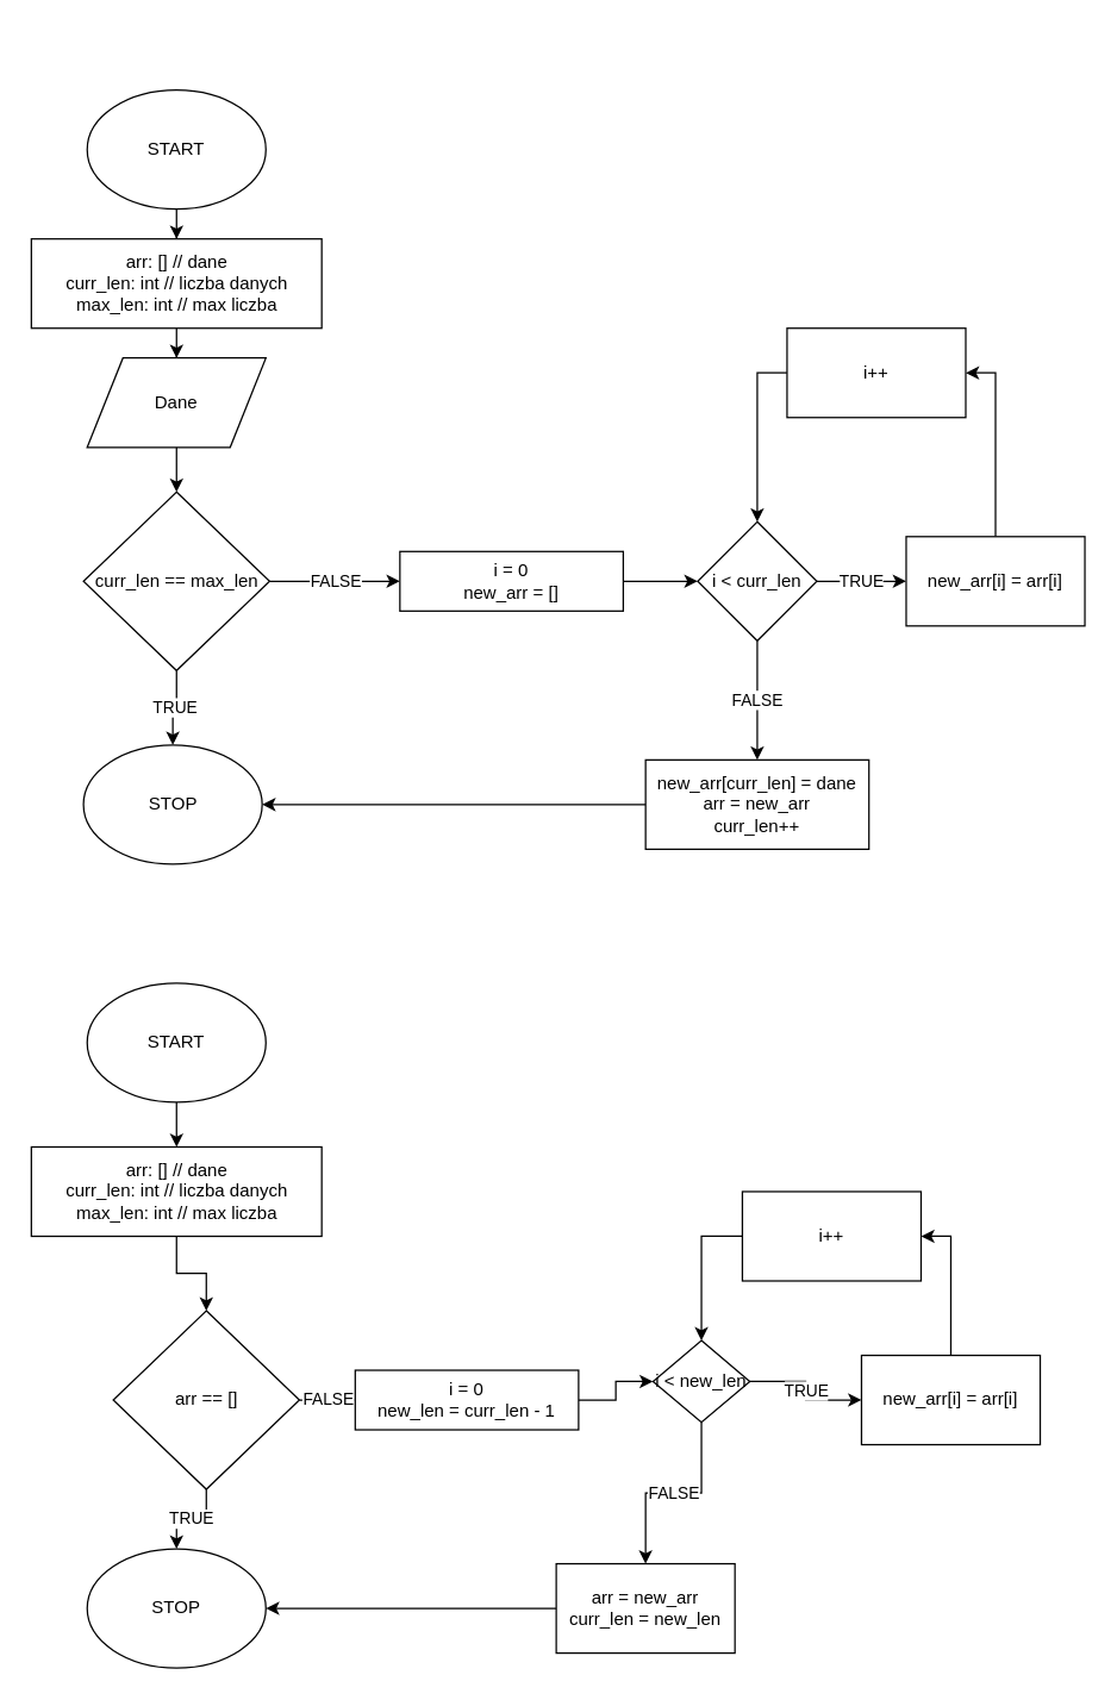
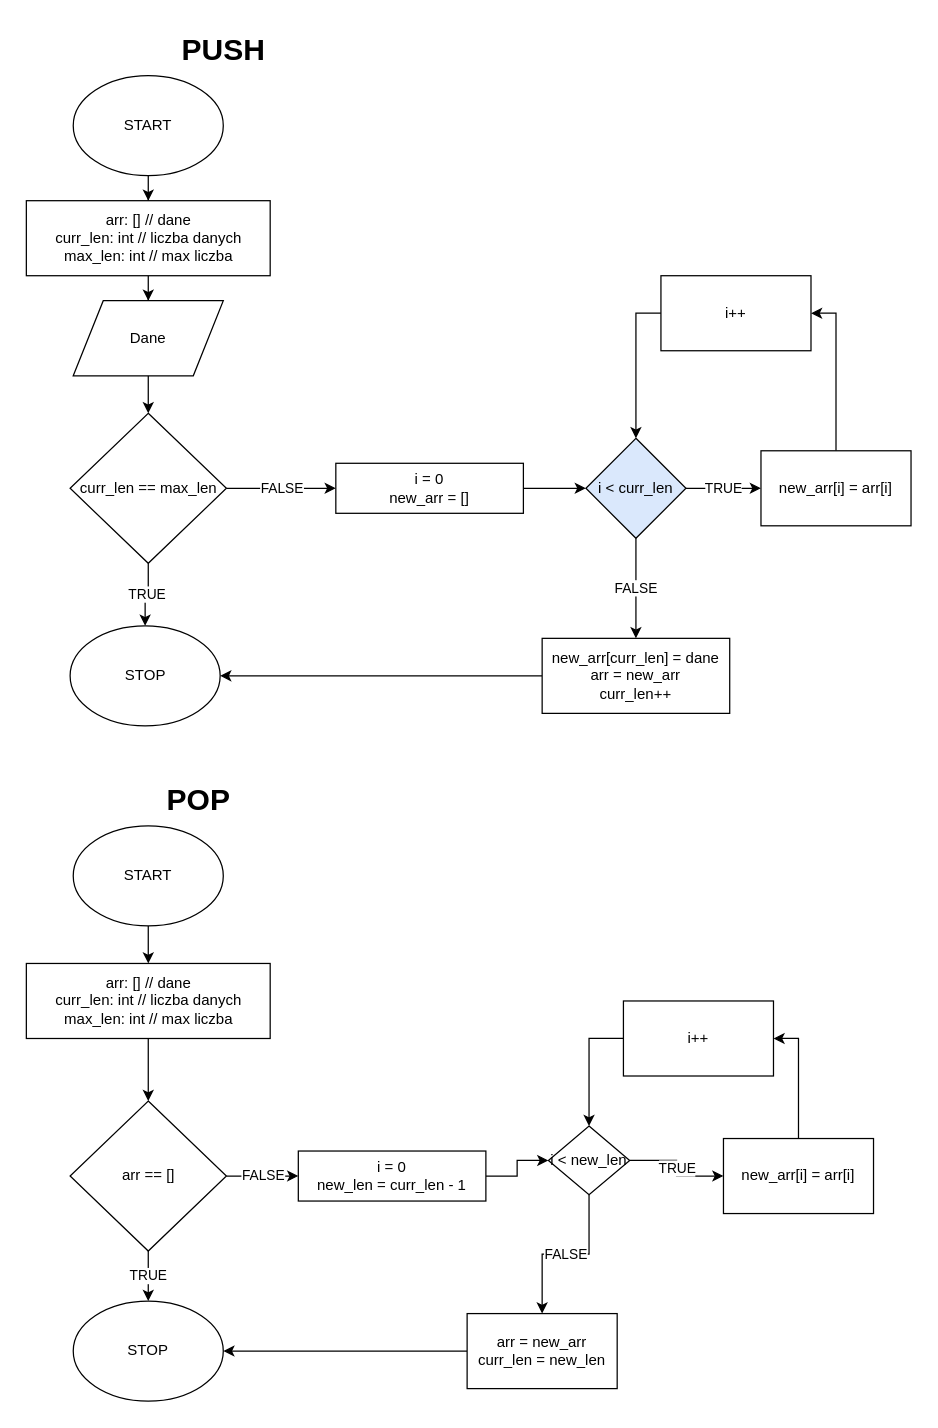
+ <mxCell id="6" value="&lt;div&gt;PUSH&lt;/div&gt;" style="text;strokeColor=none;fillColor=none;html=1;fontSize=24;fontStyle=1;verticalAlign=middle;align=center;" parent="1" vertex="1"><mxGeometry x="128" width="100" height="40" as="geometry" y="20" /></mxCell>
- <mxCell id="17" value="i &amp;lt; curr_len" style="rhombus;whiteSpace=wrap;html=1;" parent="1" vertex="1"><mxGeometry x="468" y="350" width="80" height="80" as="geometry" /></mxCell>
+ <mxCell id="17" value="i &amp;lt; curr_len" style="rhombus;whiteSpace=wrap;html=1;fillColor=#dae8fc;" parent="1" vertex="1"><mxGeometry x="468" y="350" width="80" height="80" as="geometry" /></mxCell>
+ <mxCell id="24" value="&lt;div&gt;POP&lt;/div&gt;" style="text;strokeColor=none;fillColor=none;html=1;fontSize=24;fontStyle=1;verticalAlign=middle;align=center;" parent="1" vertex="1"><mxGeometry x="108" y="620" width="100" height="40" as="geometry" /></mxCell>
- <mxCell id="29" value="arr == []" style="rhombus;whiteSpace=wrap;html=1;" parent="1" vertex="1"><mxGeometry x="75.5" y="880" width="125" height="120" as="geometry" /></mxCell>
+ <mxCell id="29" value="arr == []" style="rhombus;whiteSpace=wrap;html=1;" parent="1" vertex="1"><mxGeometry x="55.5" y="880" width="125" height="120" as="geometry" /></mxCell>
